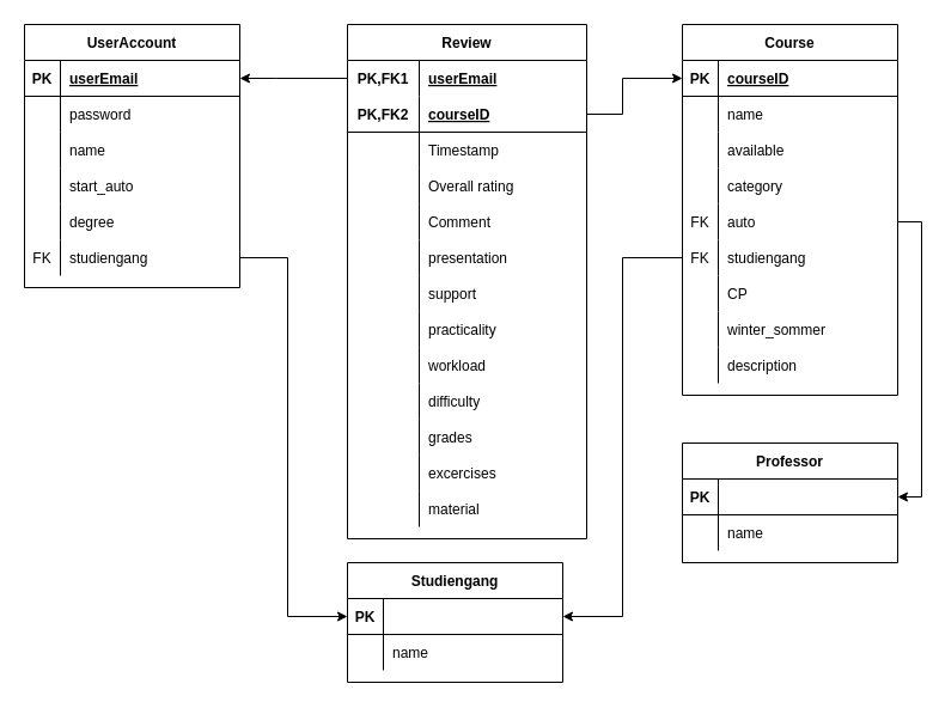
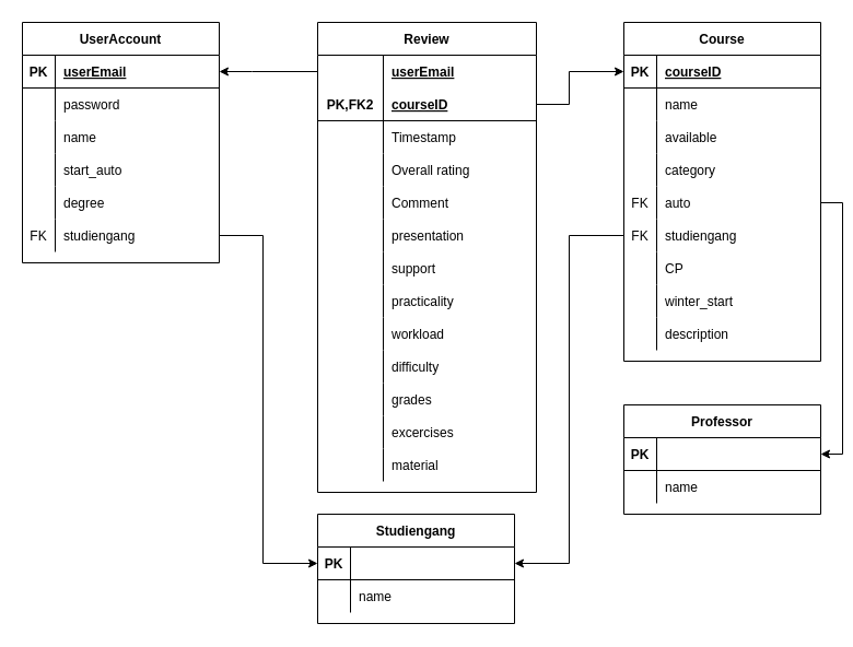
- <mxCell id="23" value="PK,FK1" style="shape=partialRectangle;connectable=0;fillColor=none;top=0;left=0;bottom=0;right=0;fontStyle=1;overflow=hidden;" parent="22" vertex="1"><mxGeometry width="60" height="30" as="geometry" /></mxCell>
- <mxCell id="89" value="winter_sommer" style="shape=partialRectangle;connectable=0;fillColor=none;top=0;left=0;bottom=0;right=0;align=left;spacingLeft=6;overflow=hidden;" parent="87" vertex="1"><mxGeometry x="30" width="150" height="30" as="geometry" /></mxCell>
+ <mxCell id="89" value="winter_start" style="shape=partialRectangle;connectable=0;fillColor=none;top=0;left=0;bottom=0;right=0;align=left;spacingLeft=6;overflow=hidden;" parent="87" vertex="1"><mxGeometry x="30" width="150" height="30" as="geometry" /></mxCell>
